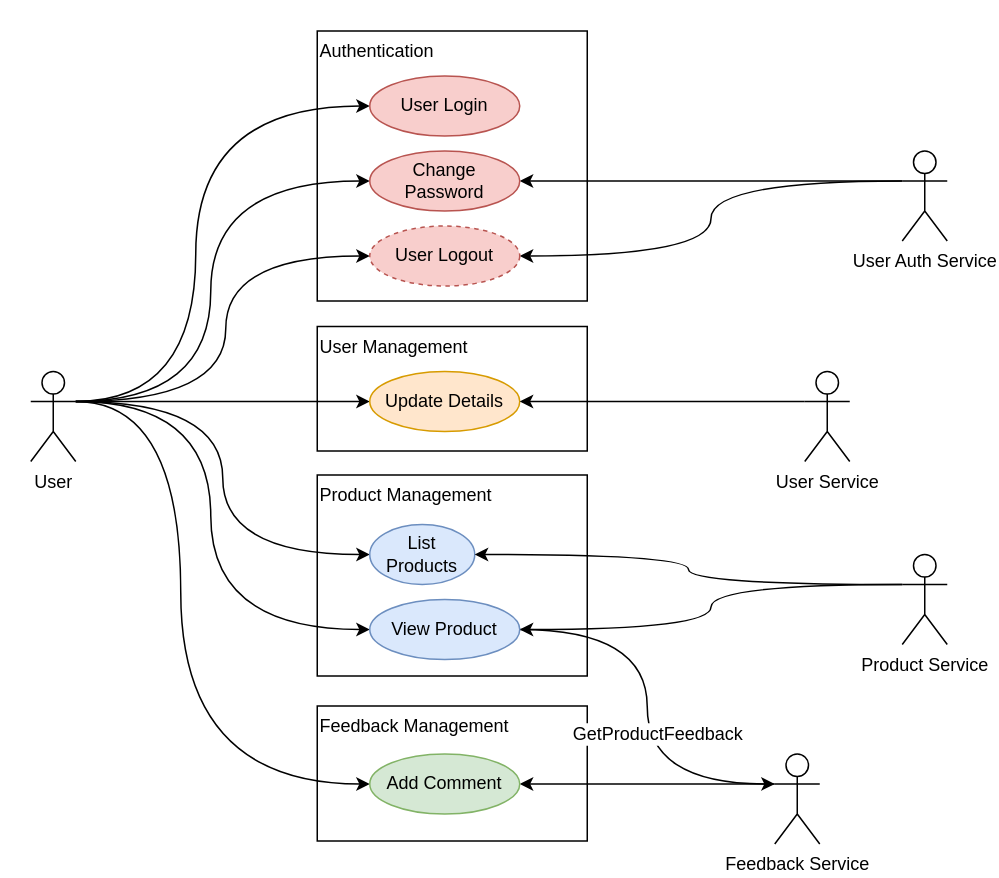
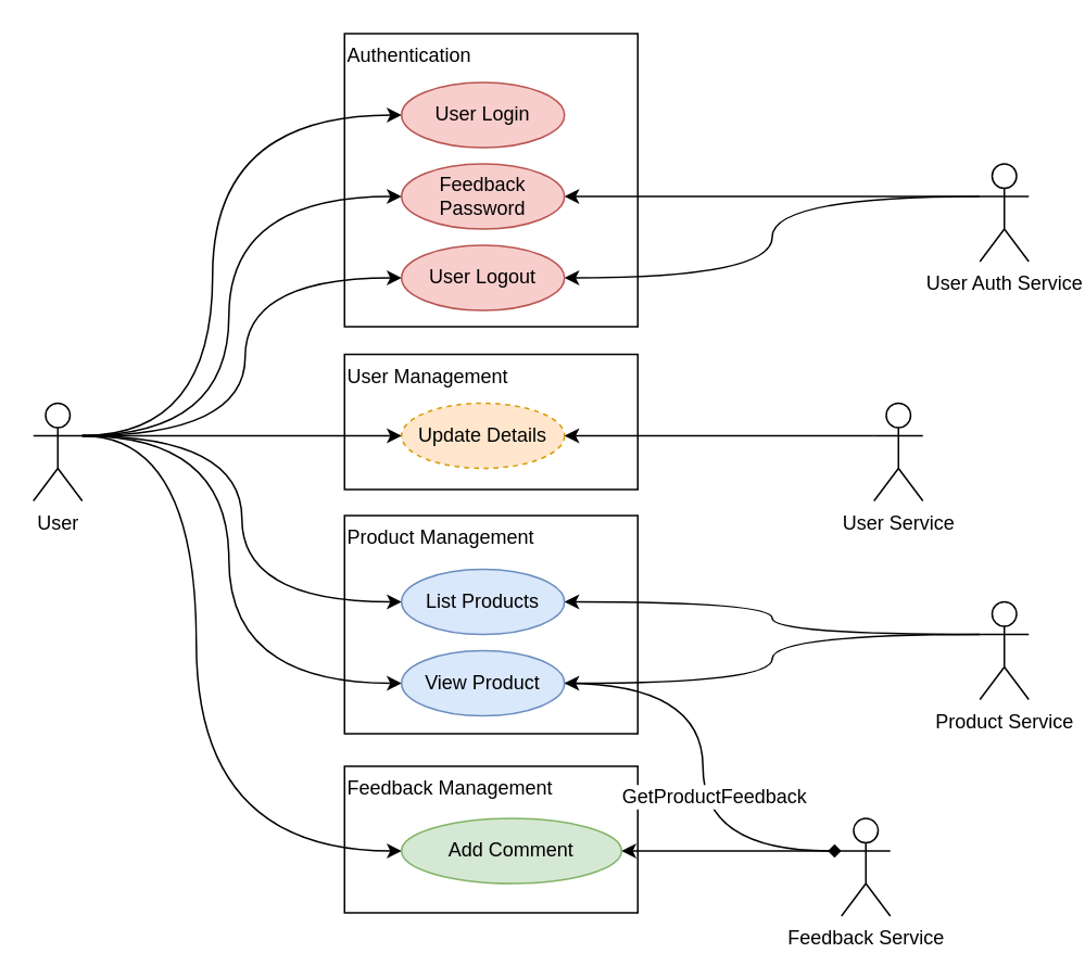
- <mxCell id="28" value="Change Password" style="ellipse;whiteSpace=wrap;html=1;fillColor=#f8cecc;strokeColor=#b85450;" parent="1" vertex="1"><mxGeometry x="246" y="100" width="100" height="40" as="geometry" /></mxCell>
+ <mxCell id="28" value="Feedback Password" style="ellipse;whiteSpace=wrap;html=1;fillColor=#f8cecc;strokeColor=#b85450;" parent="1" vertex="1"><mxGeometry x="246" y="100" width="100" height="40" as="geometry" /></mxCell>
- <mxCell id="32" value="User Logout" style="ellipse;whiteSpace=wrap;html=1;fillColor=#f8cecc;strokeColor=#b85450;dashed=1;" parent="1" vertex="1"><mxGeometry x="246" y="150" width="100" height="40" as="geometry" /></mxCell>
+ <mxCell id="32" value="User Logout" style="ellipse;whiteSpace=wrap;html=1;fillColor=#f8cecc;strokeColor=#b85450;" parent="1" vertex="1"><mxGeometry x="246" y="150" width="100" height="40" as="geometry" /></mxCell>
- <mxCell id="29" value="Update Details" style="ellipse;whiteSpace=wrap;html=1;fillColor=#ffe6cc;strokeColor=#d79b00;" parent="1" vertex="1"><mxGeometry x="246" y="247" width="100" height="40" as="geometry" /></mxCell>
+ <mxCell id="29" value="Update Details" style="ellipse;whiteSpace=wrap;html=1;fillColor=#ffe6cc;strokeColor=#d79b00;dashed=1;" parent="1" vertex="1"><mxGeometry x="246" y="247" width="100" height="40" as="geometry" /></mxCell>
- <mxCell id="18" value="List Products" style="ellipse;whiteSpace=wrap;html=1;fillColor=#dae8fc;strokeColor=#6c8ebf;" parent="1" vertex="1"><mxGeometry x="246" y="349" width="70" height="40" as="geometry" /></mxCell>
+ <mxCell id="18" value="List Products" style="ellipse;whiteSpace=wrap;html=1;fillColor=#dae8fc;strokeColor=#6c8ebf;" parent="1" vertex="1"><mxGeometry x="246" y="349" width="100" height="40" as="geometry" /></mxCell>
- <mxCell id="22" style="edgeStyle=orthogonalEdgeStyle;orthogonalLoop=1;jettySize=auto;html=1;exitX=1;exitY=0.5;exitDx=0;exitDy=0;entryX=0;entryY=0.333;entryDx=0;entryDy=0;entryPerimeter=0;curved=1;" edge="1" parent="1" source="24" target="26"><mxGeometry relative="1" as="geometry" /></mxCell>
+ <mxCell id="22" style="edgeStyle=orthogonalEdgeStyle;orthogonalLoop=1;jettySize=auto;html=1;exitX=1;exitY=0.5;exitDx=0;exitDy=0;entryX=0;entryY=0.333;entryDx=0;entryDy=0;entryPerimeter=0;curved=1;endArrow=diamond;" edge="1" parent="1" source="24" target="26"><mxGeometry relative="1" as="geometry" /></mxCell>
- <mxCell id="27" value="Add Comment" style="ellipse;whiteSpace=wrap;html=1;fillColor=#d5e8d4;strokeColor=#82b366;" parent="1" vertex="1"><mxGeometry x="246" y="502" width="100" height="40" as="geometry" /></mxCell>
+ <mxCell id="27" value="Add Comment" style="ellipse;whiteSpace=wrap;html=1;fillColor=#d5e8d4;strokeColor=#82b366;" parent="1" vertex="1"><mxGeometry x="246" y="502" width="135" height="40" as="geometry" /></mxCell>
